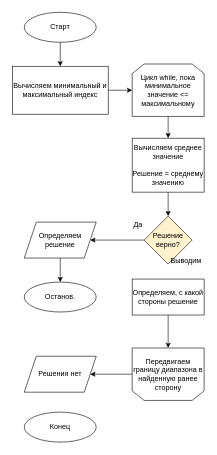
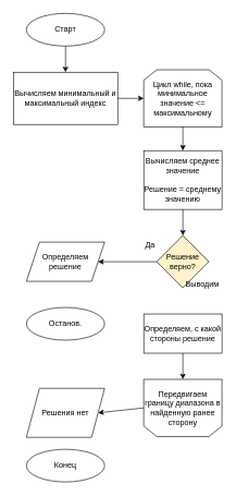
- <mxCell id="14" value="" style="endArrow=classic;html=1;rounded=0;entryX=0.5;entryY=0;entryDx=0;entryDy=0;exitX=0.5;exitY=1;exitDx=0;exitDy=0;" edge="1" parent="1" source="11" target="13"><mxGeometry width="50" height="50" relative="1" as="geometry"><mxPoint x="80" y="380" as="sourcePoint" /><mxPoint x="130" y="330" as="targetPoint" /></mxGeometry></mxCell>
- <mxCell id="17" value="Определяем, с какой стороны решение" style="rounded=0;whiteSpace=wrap;html=1;shadow=0;glass=0;" vertex="1" parent="1"><mxGeometry x="220" y="465" width="120" height="60" as="geometry" /></mxCell>
+ <mxCell id="17" value="Определяем, с какой стороны решение" style="rounded=0;whiteSpace=wrap;html=1;shadow=0;glass=0;" vertex="1" parent="1"><mxGeometry x="220" y="480" width="120" height="60" as="geometry" /></mxCell>
- <mxCell id="20" value="Решения нет" style="shape=parallelogram;perimeter=parallelogramPerimeter;whiteSpace=wrap;html=1;fixedSize=1;shadow=0;glass=0;" vertex="1" parent="1"><mxGeometry x="40" y="593.75" width="120" height="60" as="geometry" /></mxCell>
+ <mxCell id="20" value="Решения нет" style="shape=parallelogram;perimeter=parallelogramPerimeter;whiteSpace=wrap;html=1;fixedSize=1;shadow=0;glass=0;" vertex="1" parent="1"><mxGeometry x="40" y="593.75" width="120" height="75" as="geometry" /></mxCell>
